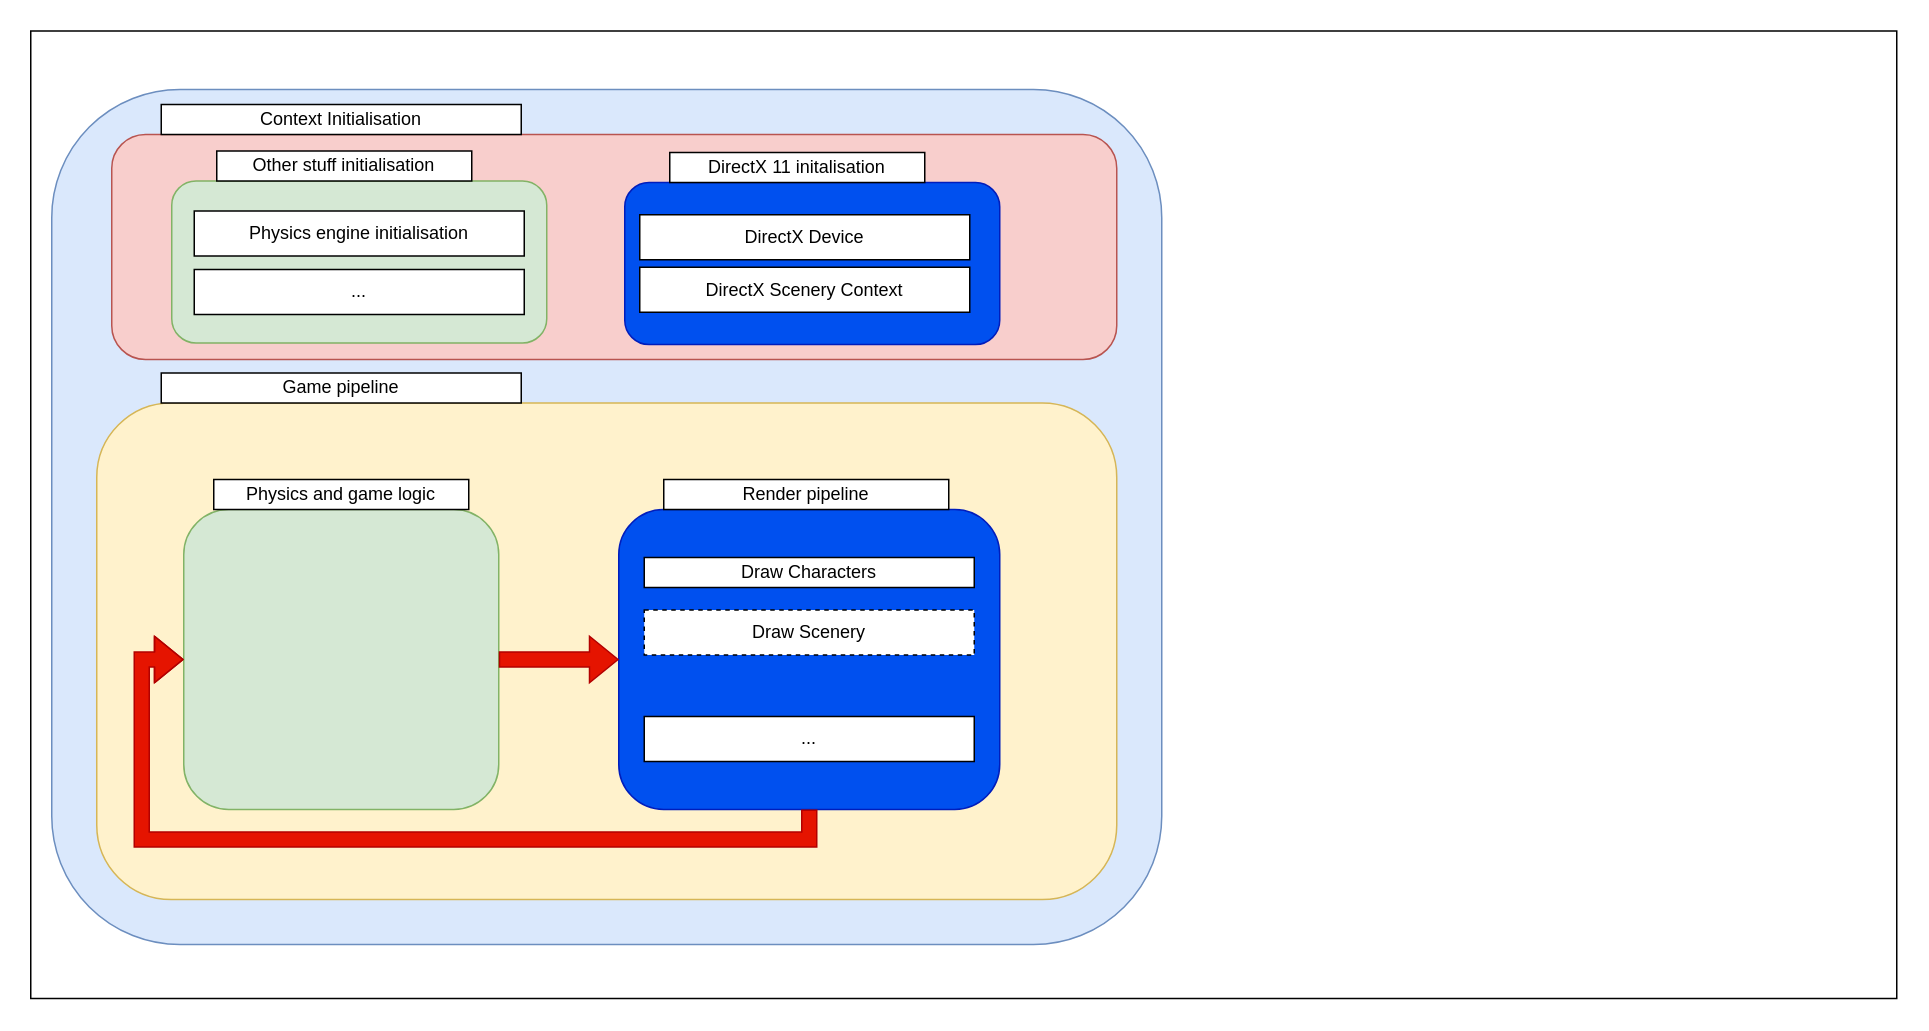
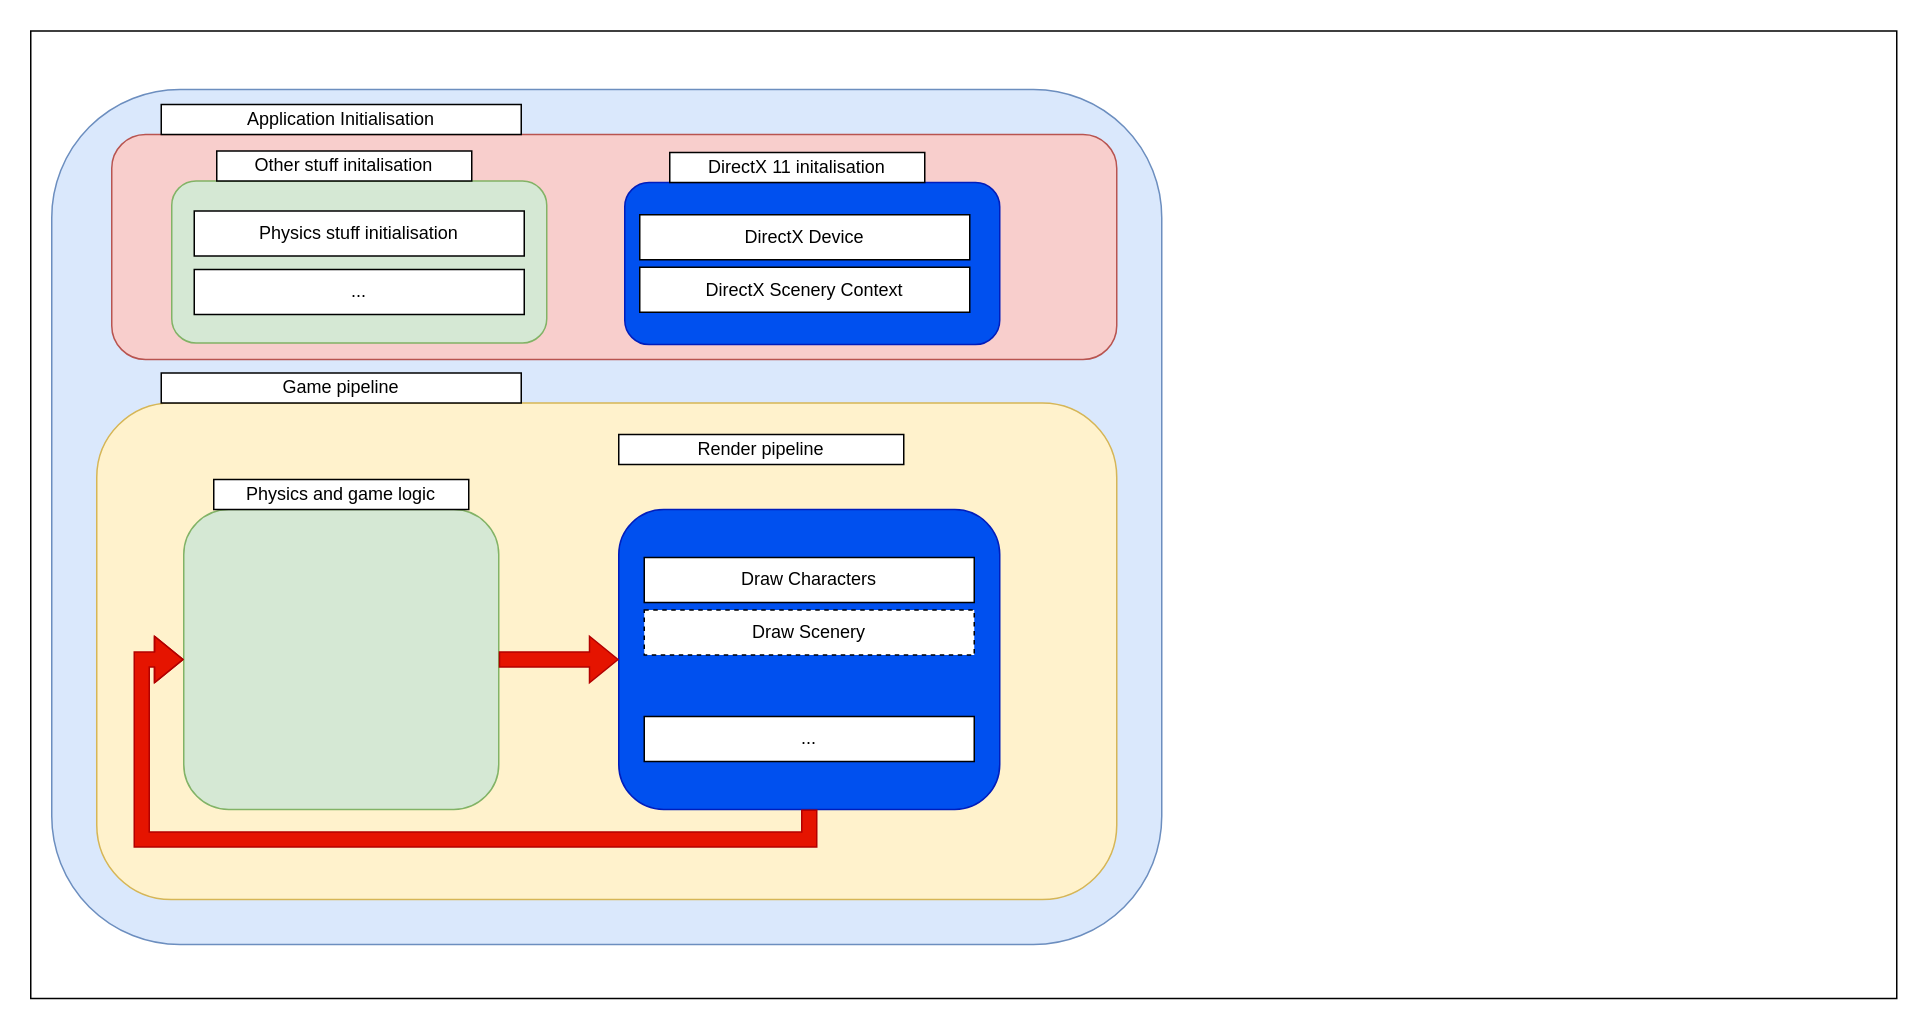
- <mxCell id="14" value="Context Initialisation" style="rounded=0;whiteSpace=wrap;html=1;" vertex="1" parent="1"><mxGeometry x="107" y="69" width="240" height="20" as="geometry" /></mxCell>
+ <mxCell id="14" value="Application Initialisation" style="rounded=0;whiteSpace=wrap;html=1;" vertex="1" parent="1"><mxGeometry x="107" y="69" width="240" height="20" as="geometry" /></mxCell>
- <mxCell id="16" value="Other stuff initialisation" style="rounded=0;whiteSpace=wrap;html=1;" vertex="1" parent="1"><mxGeometry x="144" y="100" width="170" height="20" as="geometry" /></mxCell>
+ <mxCell id="16" value="Other stuff initalisation" style="rounded=0;whiteSpace=wrap;html=1;" vertex="1" parent="1"><mxGeometry x="144" y="100" width="170" height="20" as="geometry" /></mxCell>
- <mxCell id="21" value="Physics engine initialisation" style="rounded=0;whiteSpace=wrap;html=1;" vertex="1" parent="1"><mxGeometry x="129" y="140" width="220" height="30" as="geometry" /></mxCell>
+ <mxCell id="21" value="Physics stuff initialisation" style="rounded=0;whiteSpace=wrap;html=1;" vertex="1" parent="1"><mxGeometry x="129" y="140" width="220" height="30" as="geometry" /></mxCell>
- <mxCell id="8" value="Render pipeline" style="rounded=0;whiteSpace=wrap;html=1;" vertex="1" parent="1"><mxGeometry x="442" y="319" width="190" height="20" as="geometry" /></mxCell>
+ <mxCell id="8" value="Render pipeline" style="rounded=0;whiteSpace=wrap;html=1;" vertex="1" parent="1"><mxGeometry x="412" y="289" width="190" height="20" as="geometry" /></mxCell>
- <mxCell id="9" value="Draw Characters" style="rounded=0;whiteSpace=wrap;html=1;" vertex="1" parent="1"><mxGeometry x="429" y="371" width="220" height="20" as="geometry" /></mxCell>
+ <mxCell id="9" value="Draw Characters" style="rounded=0;whiteSpace=wrap;html=1;" vertex="1" parent="1"><mxGeometry x="429" y="371" width="220" height="30" as="geometry" /></mxCell>
